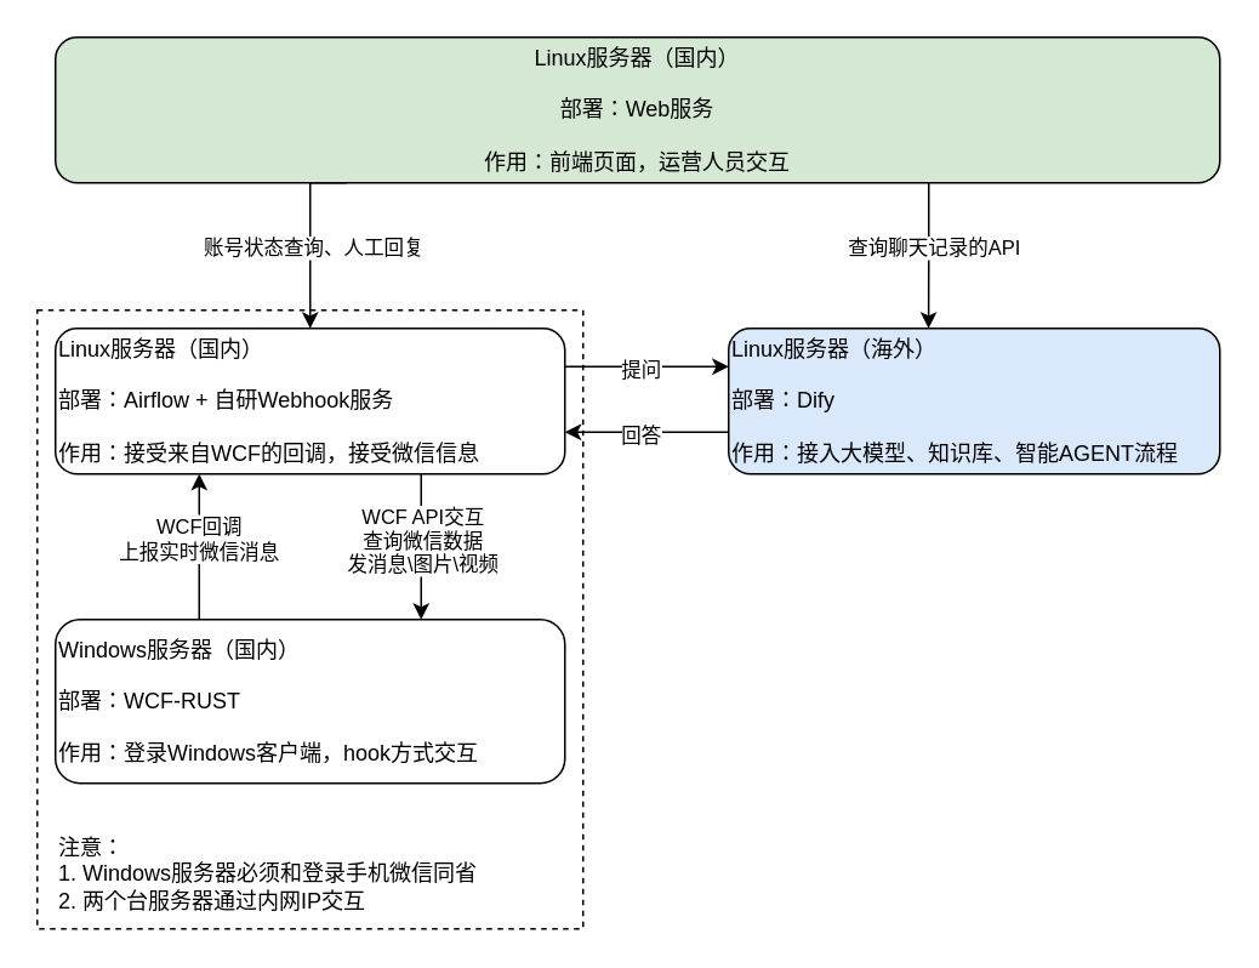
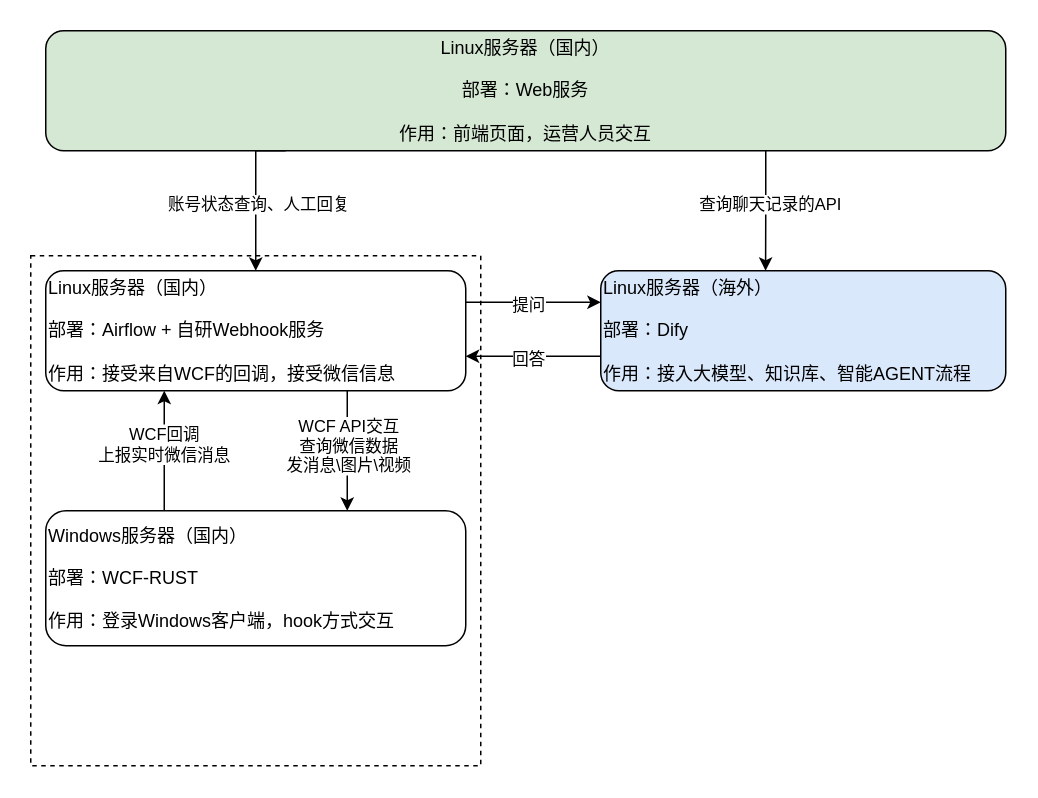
- <mxCell id="14" value="&lt;div style=&quot;&quot;&gt;&lt;span style=&quot;background-color: transparent; color: light-dark(rgb(0, 0, 0), rgb(255, 255, 255));&quot;&gt;注意：&lt;/span&gt;&lt;/div&gt;&lt;div&gt;&lt;div style=&quot;&quot;&gt;&lt;span style=&quot;background-color: transparent; color: light-dark(rgb(0, 0, 0), rgb(255, 255, 255));&quot;&gt;1. Windows服务器必须和登录手机微信同省&lt;/span&gt;&lt;/div&gt;&lt;div&gt;2.&amp;nbsp;&lt;span style=&quot;background-color: transparent; color: light-dark(rgb(0, 0, 0), rgb(255, 255, 255));&quot;&gt;两个台服务器&lt;/span&gt;&lt;span style=&quot;background-color: transparent; color: light-dark(rgb(0, 0, 0), rgb(255, 255, 255));&quot;&gt;通过内网IP交互&lt;/span&gt;&lt;/div&gt;&lt;/div&gt;" style="text;html=1;align=left;verticalAlign=middle;resizable=0;points=[];autosize=1;strokeColor=none;fillColor=none;" vertex="1" parent="1"><mxGeometry x="30" y="450" width="250" height="60" as="geometry" /></mxCell>
